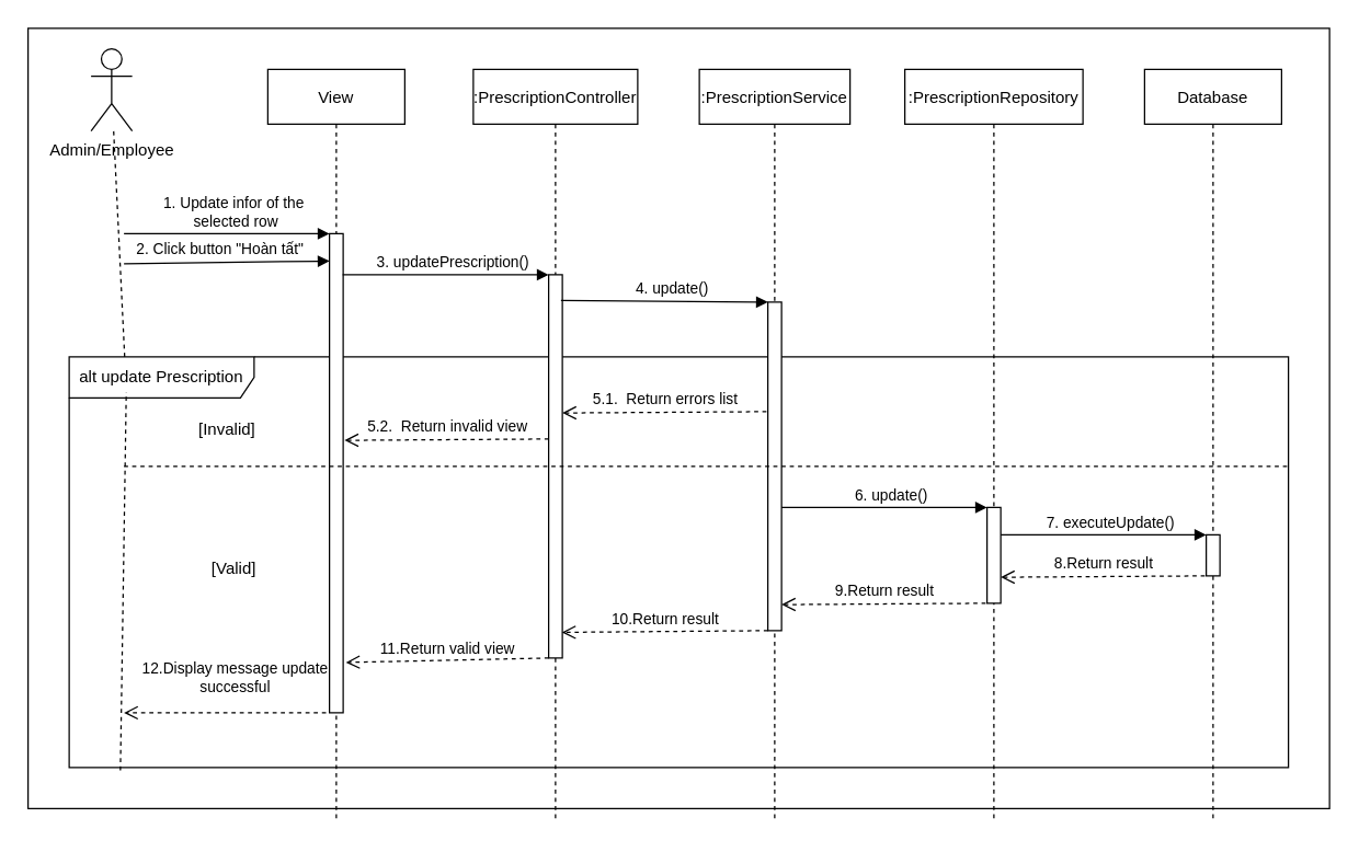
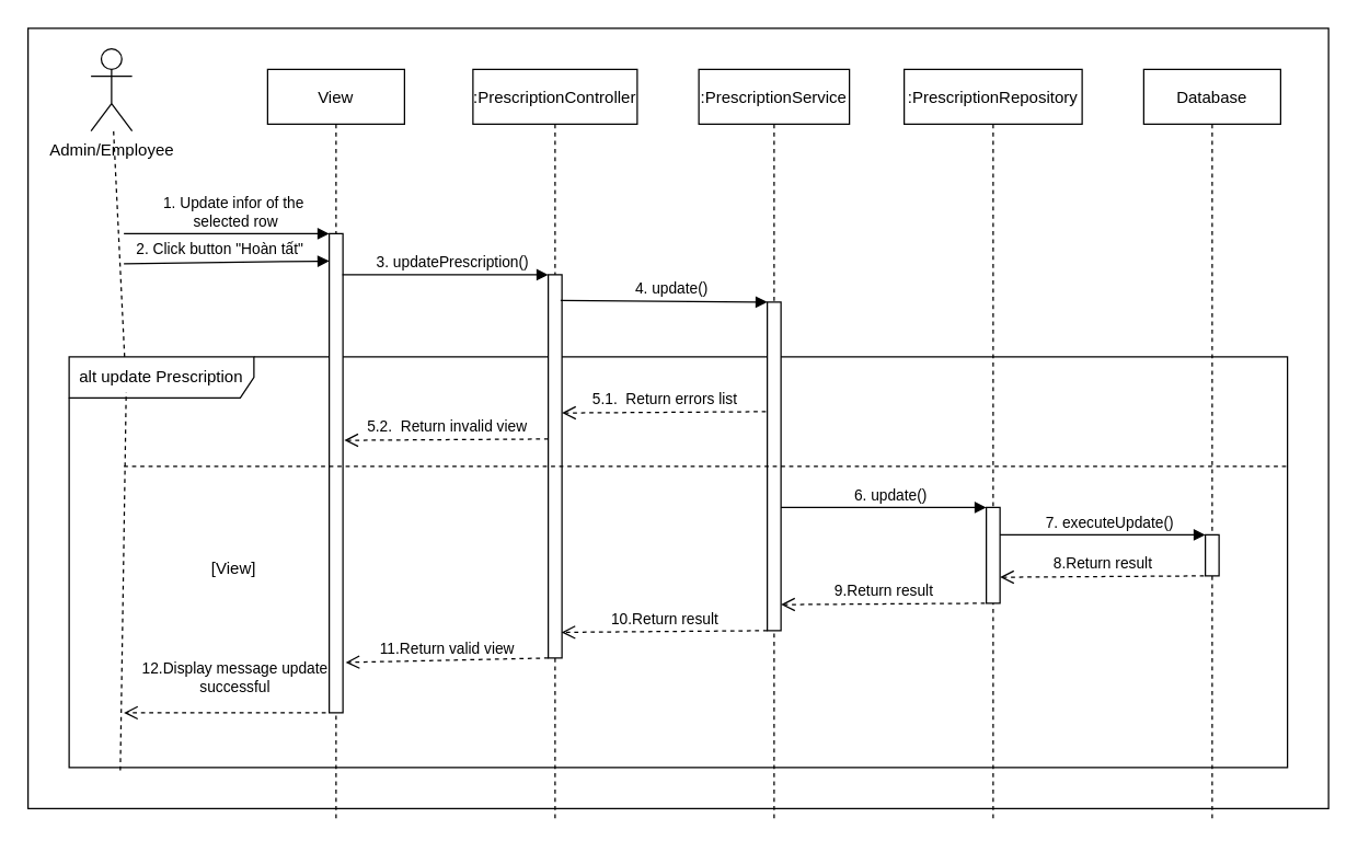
- <mxCell id="24" value="[Invalid]" style="text;html=1;align=center;verticalAlign=middle;resizable=0;points=[];autosize=1;strokeColor=none;fillColor=none;" parent="1" vertex="1"><mxGeometry x="135" y="298" width="60" height="30" as="geometry" /></mxCell>
- <mxCell id="25" value="[Valid]" style="text;html=1;align=center;verticalAlign=middle;resizable=0;points=[];autosize=1;strokeColor=none;fillColor=none;" parent="1" vertex="1"><mxGeometry x="140" y="400" width="60" height="30" as="geometry" /></mxCell>
+ <mxCell id="25" value="[View]" style="text;html=1;align=center;verticalAlign=middle;resizable=0;points=[];autosize=1;strokeColor=none;fillColor=none;" parent="1" vertex="1"><mxGeometry x="140" y="400" width="60" height="30" as="geometry" /></mxCell>
